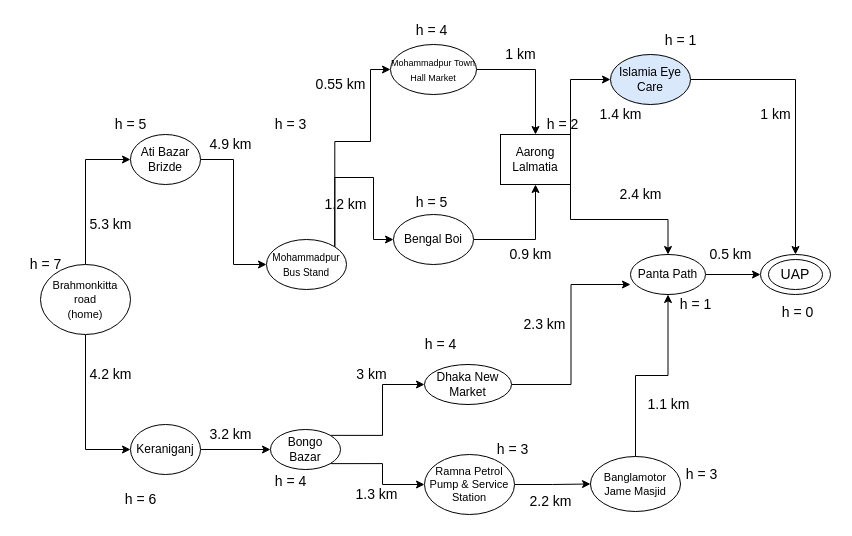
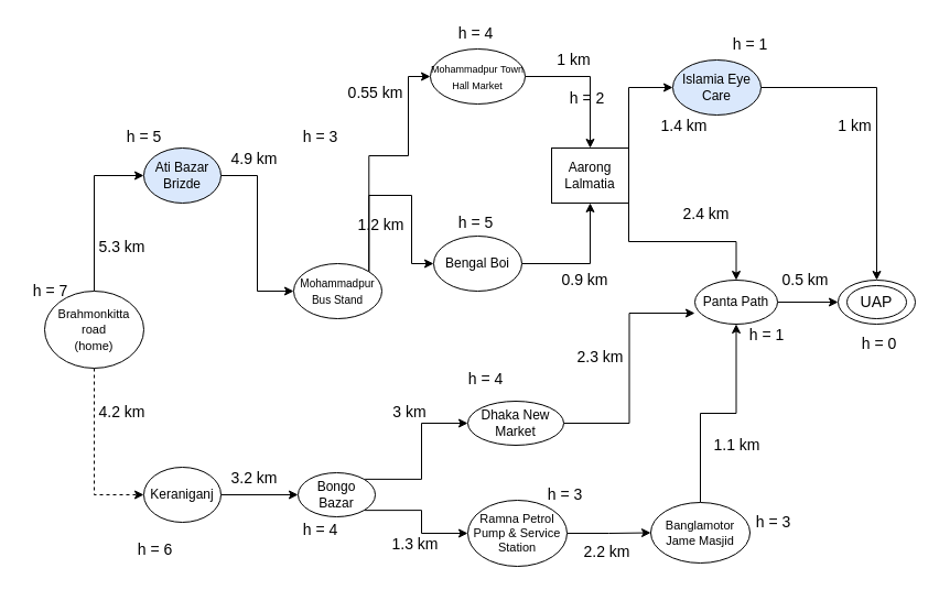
- <mxCell id="58" value="h = 2" style="text;html=1;align=center;verticalAlign=middle;resizable=0;points=[];autosize=1;strokeColor=none;fillColor=none;fontSize=14;" parent="1" vertex="1"><mxGeometry x="537" y="114" width="50" height="20" as="geometry" /></mxCell>
+ <mxCell id="58" value="h = 2" style="text;html=1;align=center;verticalAlign=middle;resizable=0;points=[];autosize=1;strokeColor=none;fillColor=none;fontSize=14;" parent="1" vertex="1"><mxGeometry x="507" y="79" width="50" height="20" as="geometry" /></mxCell>
- <mxCell id="13" value="Ati Bazar Brizde" style="ellipse;whiteSpace=wrap;html=1;" parent="1" vertex="1"><mxGeometry x="130" y="134" width="70" height="50" as="geometry" /></mxCell>
+ <mxCell id="13" value="Ati Bazar Brizde" style="ellipse;whiteSpace=wrap;html=1;fillColor=#dae8fc;" parent="1" vertex="1"><mxGeometry x="130" y="134" width="70" height="50" as="geometry" /></mxCell>
- <mxCell id="3" style="edgeStyle=orthogonalEdgeStyle;rounded=0;orthogonalLoop=1;jettySize=auto;html=1;exitX=0.5;exitY=1;exitDx=0;exitDy=0;entryX=0;entryY=0.5;entryDx=0;entryDy=0;fontSize=12;" parent="1" source="4" target="6" edge="1"><mxGeometry relative="1" as="geometry" /></mxCell>
+ <mxCell id="3" style="edgeStyle=orthogonalEdgeStyle;rounded=0;orthogonalLoop=1;jettySize=auto;html=1;exitX=0.5;exitY=1;exitDx=0;exitDy=0;entryX=0;entryY=0.5;entryDx=0;entryDy=0;fontSize=12;dashed=1;" parent="1" source="4" target="6" edge="1"><mxGeometry relative="1" as="geometry" /></mxCell>
